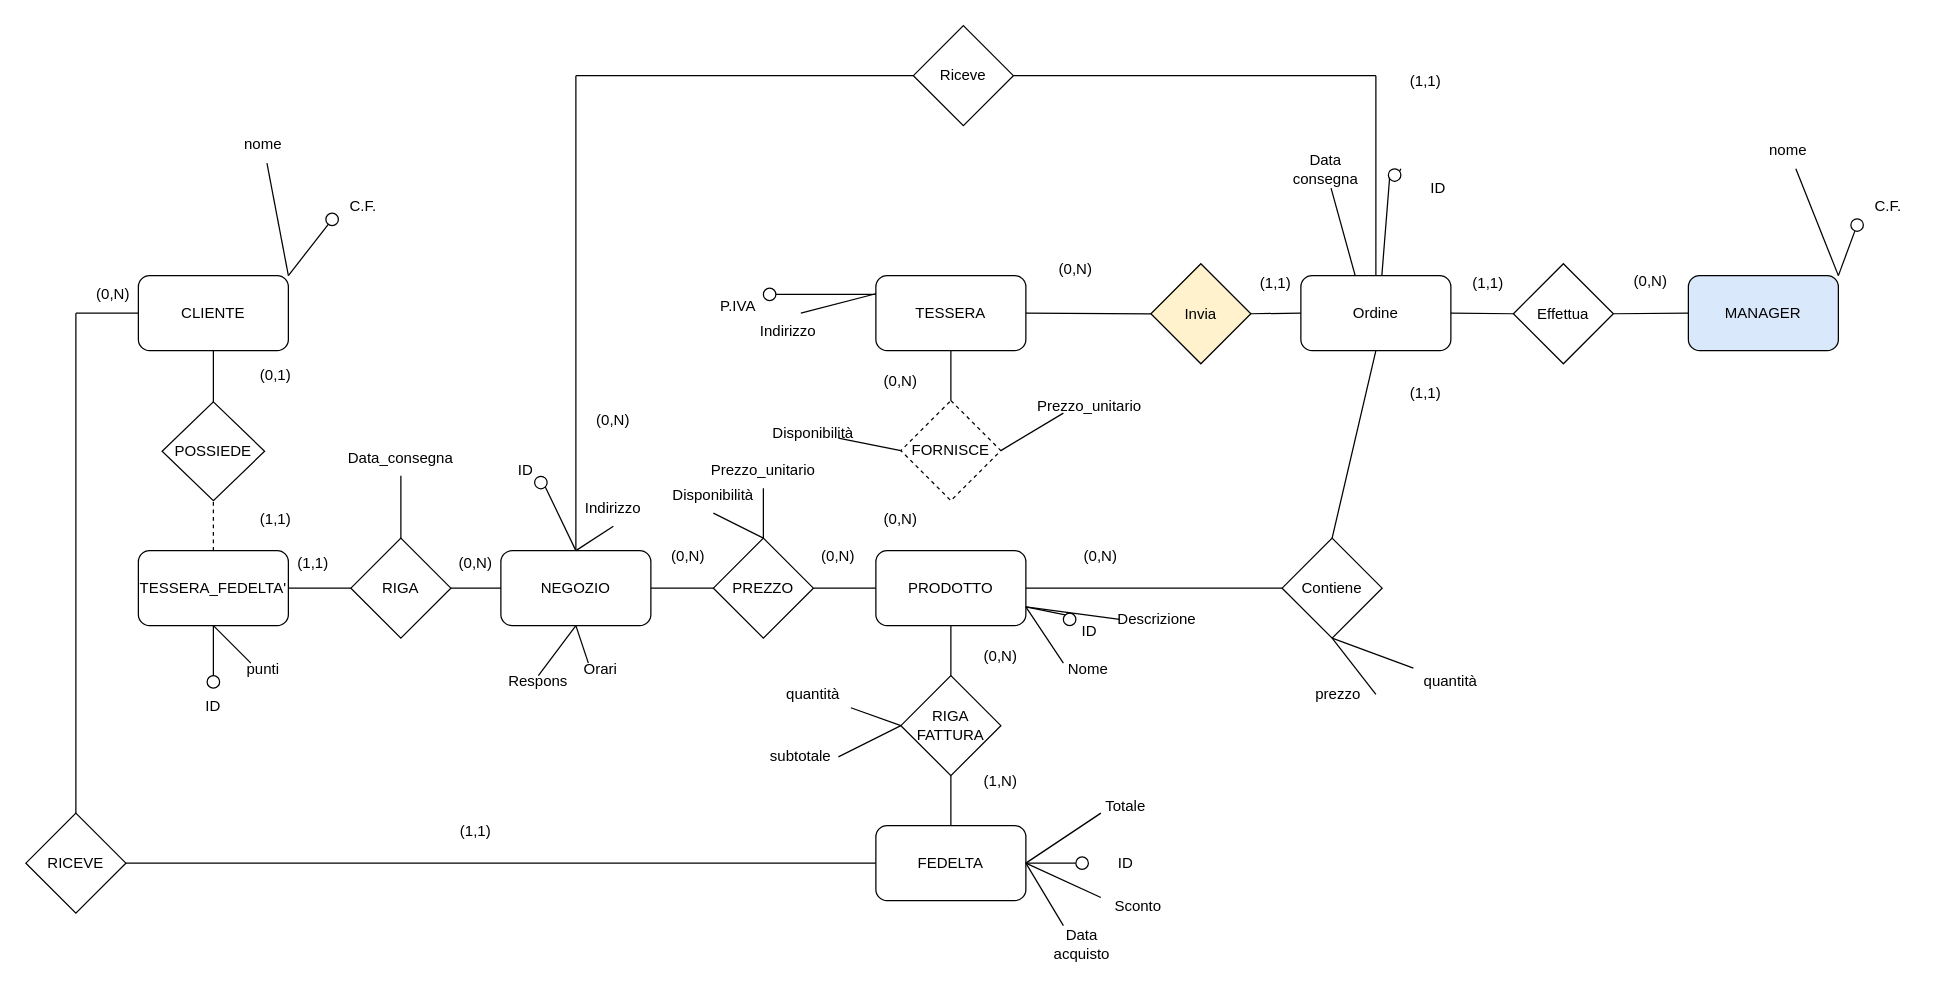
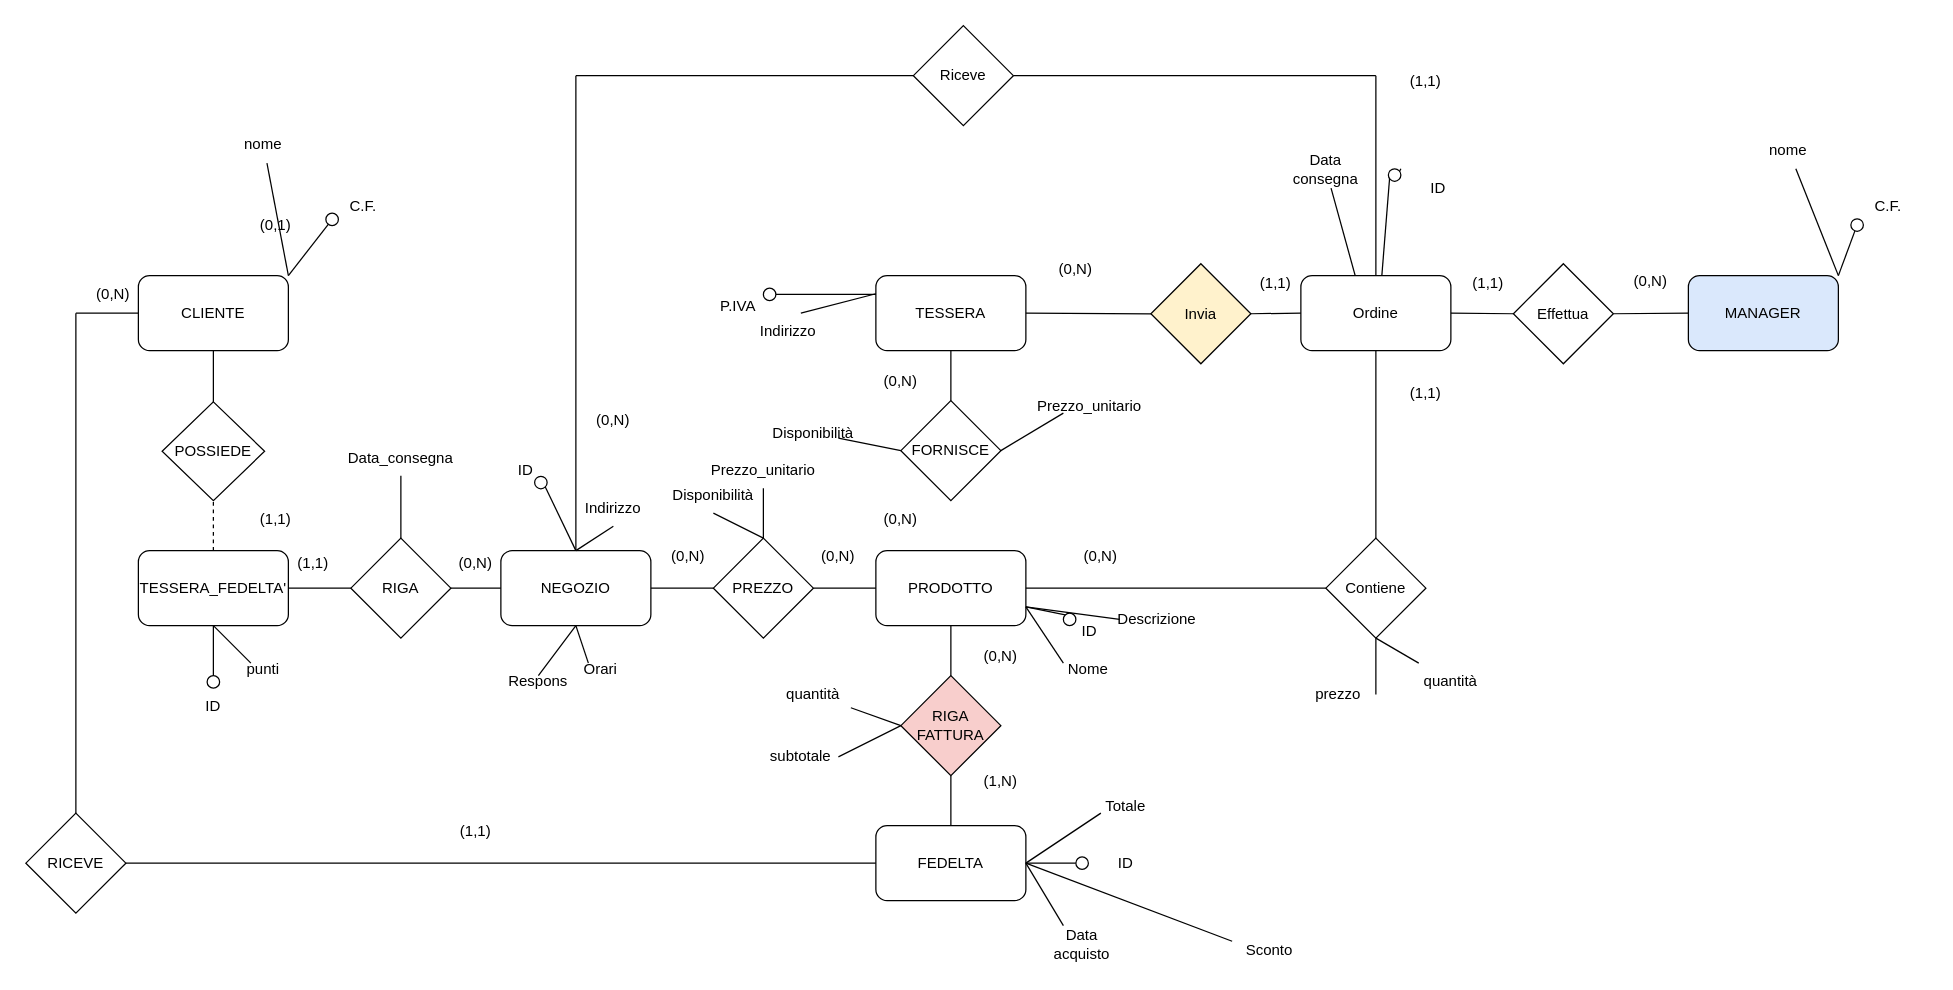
- <mxCell id="12" value="(0,1)" style="text;html=1;align=center;verticalAlign=middle;whiteSpace=wrap;rounded=0;" vertex="1" parent="1"><mxGeometry x="190" y="284.5" width="60" height="30" as="geometry" /></mxCell>
+ <mxCell id="12" value="(0,1)" style="text;html=1;align=center;verticalAlign=middle;whiteSpace=wrap;rounded=0;" vertex="1" parent="1"><mxGeometry x="190" y="164.5" width="60" height="30" as="geometry" /></mxCell>
- <mxCell id="17" value="FORNISCE" style="rhombus;whiteSpace=wrap;html=1;dashed=1;" vertex="1" parent="1"><mxGeometry x="720" y="320" width="80" height="80" as="geometry" /></mxCell>
+ <mxCell id="17" value="FORNISCE" style="rhombus;whiteSpace=wrap;html=1;" vertex="1" parent="1"><mxGeometry x="720" y="320" width="80" height="80" as="geometry" /></mxCell>
- <mxCell id="113" value="Contiene" style="rhombus;whiteSpace=wrap;html=1;" vertex="1" parent="1"><mxGeometry x="1025" y="430" width="80" height="80" as="geometry" /></mxCell>
+ <mxCell id="113" value="Contiene" style="rhombus;whiteSpace=wrap;html=1;" vertex="1" parent="1"><mxGeometry x="1060" y="430" width="80" height="80" as="geometry" /></mxCell>
- <mxCell id="22" value="RIGA FATTURA" style="rhombus;whiteSpace=wrap;html=1;" vertex="1" parent="1"><mxGeometry x="720" y="540" width="80" height="80" as="geometry" /></mxCell>
+ <mxCell id="22" value="RIGA FATTURA" style="rhombus;whiteSpace=wrap;html=1;fillColor=#f8cecc;" vertex="1" parent="1"><mxGeometry x="720" y="540" width="80" height="80" as="geometry" /></mxCell>
- <mxCell id="84" value="Sconto" style="text;html=1;align=center;verticalAlign=middle;whiteSpace=wrap;rounded=0;" vertex="1" parent="1"><mxGeometry x="880" y="710" width="60" height="30" as="geometry" /></mxCell>
+ <mxCell id="84" value="Sconto" style="text;html=1;align=center;verticalAlign=middle;whiteSpace=wrap;rounded=0;" vertex="1" parent="1"><mxGeometry x="985" y="745" width="60" height="30" as="geometry" /></mxCell>
